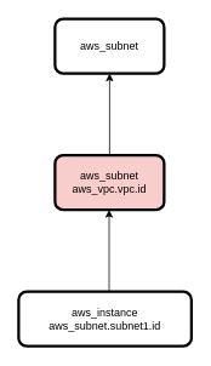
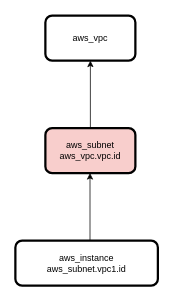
- <mxCell id="2" value="aws_subnet" style="rounded=1;whiteSpace=wrap;html=1;strokeWidth=3;" parent="1" vertex="1"><mxGeometry x="60" y="20" width="120" height="60" as="geometry" /></mxCell>
+ <mxCell id="2" value="aws_vpc" style="rounded=1;whiteSpace=wrap;html=1;strokeWidth=3;" parent="1" vertex="1"><mxGeometry x="60" y="20" width="120" height="60" as="geometry" /></mxCell>
- <mxCell id="4" value="aws_instance&lt;br&gt;aws_subnet.subnet1.id" style="rounded=1;whiteSpace=wrap;html=1;strokeWidth=3;" parent="1" vertex="1"><mxGeometry x="20" y="320" width="190" height="60" as="geometry" /></mxCell>
+ <mxCell id="4" value="aws_instance&lt;br&gt;aws_subnet.vpc1.id" style="rounded=1;whiteSpace=wrap;html=1;strokeWidth=3;" parent="1" vertex="1"><mxGeometry x="20" y="320" width="190" height="60" as="geometry" /></mxCell>
